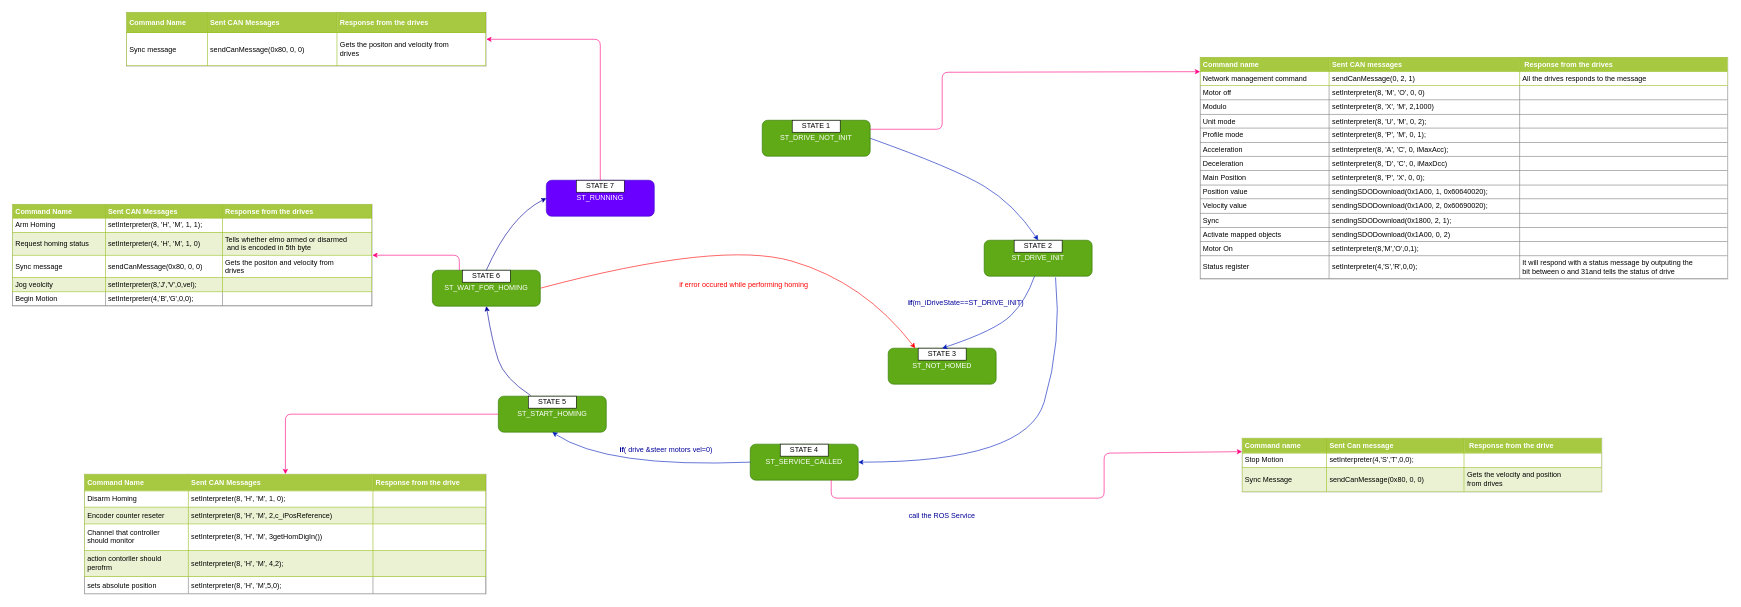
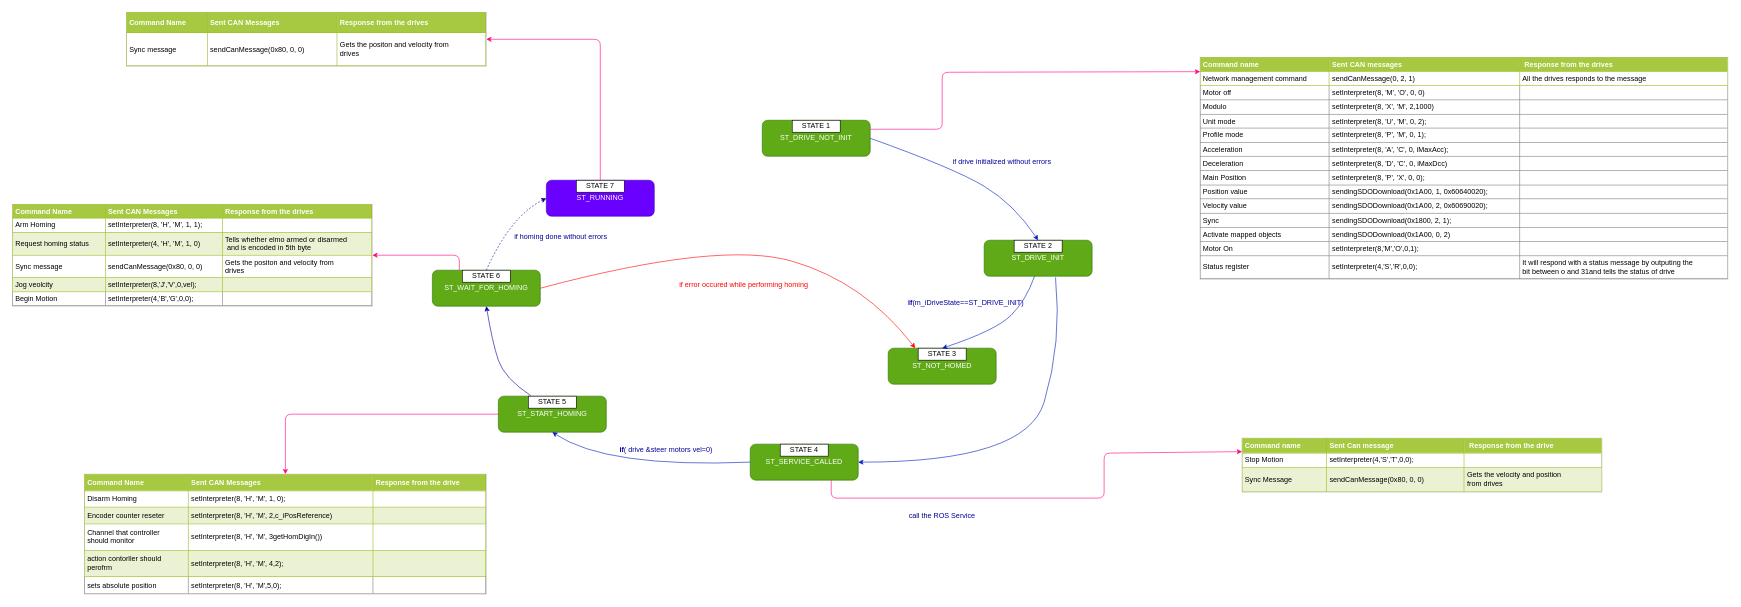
+ <mxCell id="14" value="&lt;font color=&quot;#000099&quot;&gt;if drive initialized without errors&lt;/font&gt;" style="text;html=1;strokeColor=none;fillColor=none;align=center;verticalAlign=middle;whiteSpace=wrap;rounded=0;" parent="1" vertex="1"><mxGeometry x="1585" y="260" width="170" height="20" as="geometry" /></mxCell>
- <mxCell id="28" value="" style="curved=1;endArrow=classic;html=1;entryX=0;entryY=0.5;entryDx=0;entryDy=0;exitX=0.5;exitY=0;exitDx=0;exitDy=0;strokeColor=#000099;" edge="1" parent="1" source="25" target="2"><mxGeometry width="50" height="50" relative="1" as="geometry"><mxPoint x="760" y="430" as="sourcePoint" /><mxPoint x="810" y="380" as="targetPoint" /><Array as="points"><mxPoint x="850" y="360" /></Array></mxGeometry></mxCell>
+ <mxCell id="28" value="" style="curved=1;endArrow=classic;html=1;entryX=0;entryY=0.5;entryDx=0;entryDy=0;exitX=0.5;exitY=0;exitDx=0;exitDy=0;strokeColor=#000099;dashed=1;" edge="1" parent="1" source="25" target="2"><mxGeometry width="50" height="50" relative="1" as="geometry"><mxPoint x="760" y="430" as="sourcePoint" /><mxPoint x="810" y="380" as="targetPoint" /><Array as="points"><mxPoint x="850" y="360" /></Array></mxGeometry></mxCell>
+ <mxCell id="22" value="&lt;font color=&quot;#000099&quot;&gt;if homing done without errors&lt;/font&gt;" style="text;html=1;" parent="1" vertex="1"><mxGeometry x="855" y="380" width="210" height="30" as="geometry" /></mxCell>
